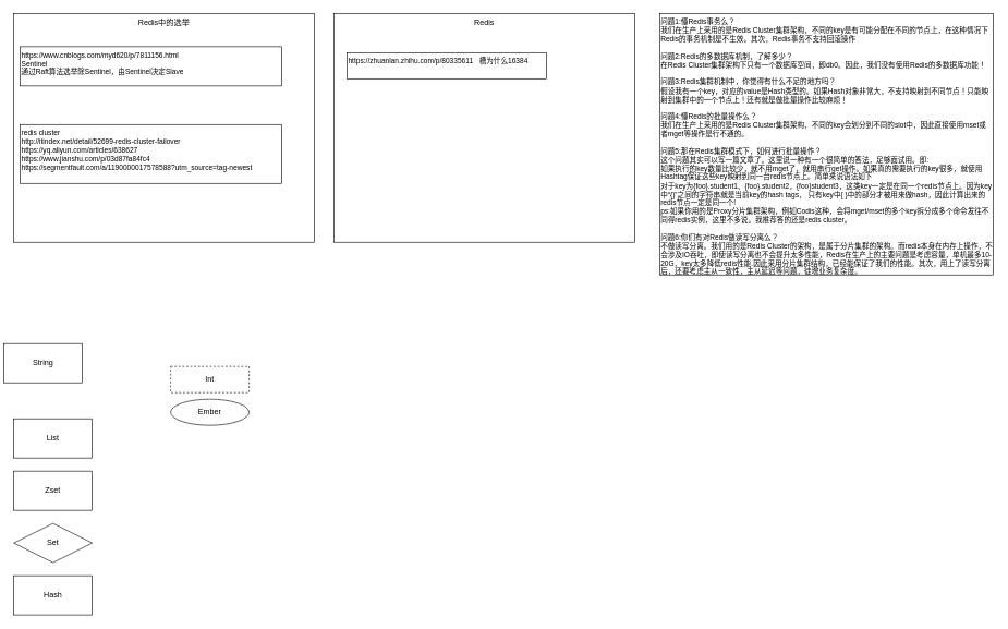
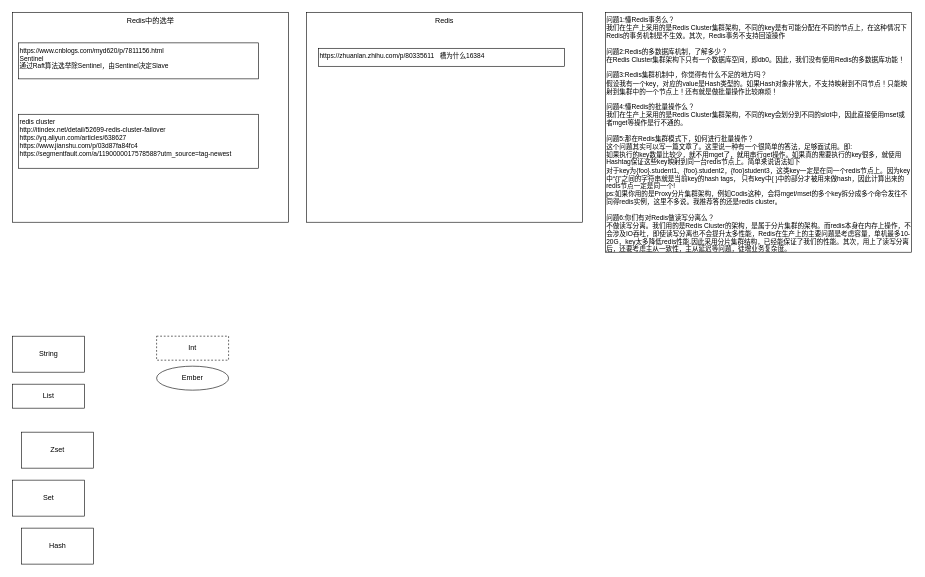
- <mxCell id="7" value="https://zhuanlan.zhihu.com/p/80335611   槽为什么16384" style="rounded=0;labelBackgroundColor=none;fillColor=#ffffff;fontFamily=Helvetica;fontSize=11;fontColor=#000000;align=left;whiteSpace=wrap;spacingTop=0;fontStyle=0;verticalAlign=top;textDirection=ltr;shadow=0;comic=0;glass=0;" parent="1" vertex="1"><mxGeometry x="530" y="80" width="305" height="40" as="geometry" /></mxCell>
+ <mxCell id="7" value="https://zhuanlan.zhihu.com/p/80335611   槽为什么16384" style="rounded=0;labelBackgroundColor=none;fillColor=#ffffff;fontFamily=Helvetica;fontSize=11;fontColor=#000000;align=left;whiteSpace=wrap;spacingTop=0;fontStyle=0;verticalAlign=top;textDirection=ltr;shadow=0;comic=0;glass=0;" parent="1" vertex="1"><mxGeometry x="530" y="80" width="410" height="30" as="geometry" /></mxCell>
- <mxCell id="8" value="String" style="rounded=0;whiteSpace=wrap;html=1;" vertex="1" parent="1"><mxGeometry x="5" y="525" width="120" height="60" as="geometry" /></mxCell>
+ <mxCell id="8" value="String" style="rounded=0;whiteSpace=wrap;html=1;" vertex="1" parent="1"><mxGeometry x="20" y="560" width="120" height="60" as="geometry" /></mxCell>
- <mxCell id="9" value="List" style="rounded=0;whiteSpace=wrap;html=1;" vertex="1" parent="1"><mxGeometry x="20" y="640" width="120" height="60" as="geometry" /></mxCell>
+ <mxCell id="9" value="List" style="rounded=0;whiteSpace=wrap;html=1;" vertex="1" parent="1"><mxGeometry x="20" y="640" width="120" height="40" as="geometry" /></mxCell>
- <mxCell id="10" value="Zset" style="rounded=0;whiteSpace=wrap;html=1;" vertex="1" parent="1"><mxGeometry x="20" y="720" width="120" height="60" as="geometry" /></mxCell>
+ <mxCell id="10" value="Zset" style="rounded=0;whiteSpace=wrap;html=1;" vertex="1" parent="1"><mxGeometry x="35" y="720" width="120" height="60" as="geometry" /></mxCell>
- <mxCell id="11" value="Set" style="rhombus;whiteSpace=wrap;html=1;" vertex="1" parent="1"><mxGeometry x="20" y="800" width="120" height="60" as="geometry" /></mxCell>
+ <mxCell id="11" value="Set" style="rounded=0;whiteSpace=wrap;html=1;" vertex="1" parent="1"><mxGeometry x="20" y="800" width="120" height="60" as="geometry" /></mxCell>
- <mxCell id="12" value="Hash" style="rounded=0;whiteSpace=wrap;html=1;" vertex="1" parent="1"><mxGeometry x="20" y="880" width="120" height="60" as="geometry" /></mxCell>
+ <mxCell id="12" value="Hash" style="rounded=0;whiteSpace=wrap;html=1;" vertex="1" parent="1"><mxGeometry x="35" y="880" width="120" height="60" as="geometry" /></mxCell>
